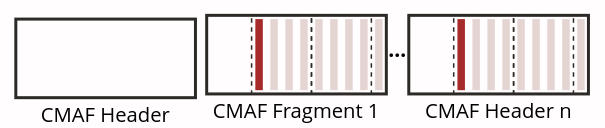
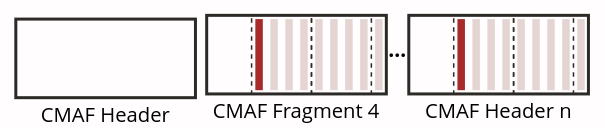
- <mxCell id="2" value="CMAF Fragment 1" style="rounded=0;whiteSpace=wrap;html=1;strokeColor=#2D2926;fillColor=none;strokeWidth=4;fontFamily=Open Sans;labelBackgroundColor=none;labelPosition=center;verticalLabelPosition=bottom;align=center;verticalAlign=top;fontSize=27;fontStyle=0" parent="1" vertex="1"><mxGeometry x="275" y="20" width="240" height="105" as="geometry" /></mxCell>
+ <mxCell id="2" value="CMAF Fragment 4" style="rounded=0;whiteSpace=wrap;html=1;strokeColor=#2D2926;fillColor=none;strokeWidth=4;fontFamily=Open Sans;labelBackgroundColor=none;labelPosition=center;verticalLabelPosition=bottom;align=center;verticalAlign=top;fontSize=27;fontStyle=0" parent="1" vertex="1"><mxGeometry x="275" y="20" width="240" height="105" as="geometry" /></mxCell>
